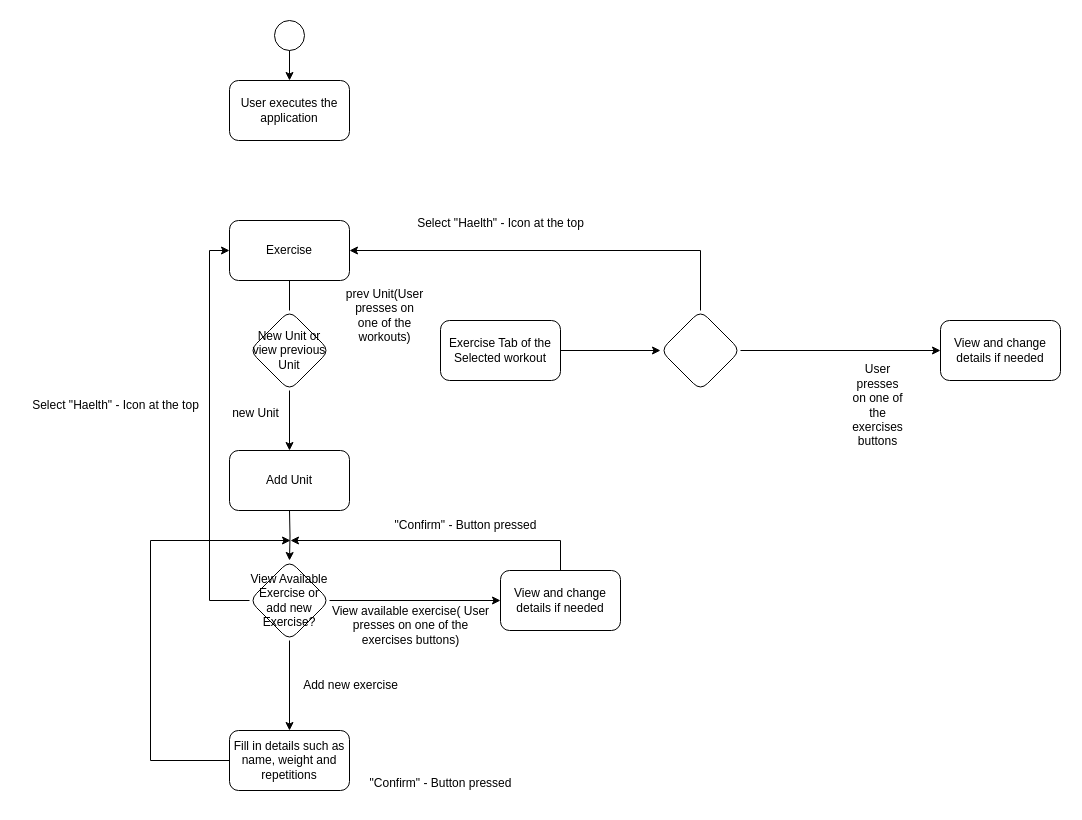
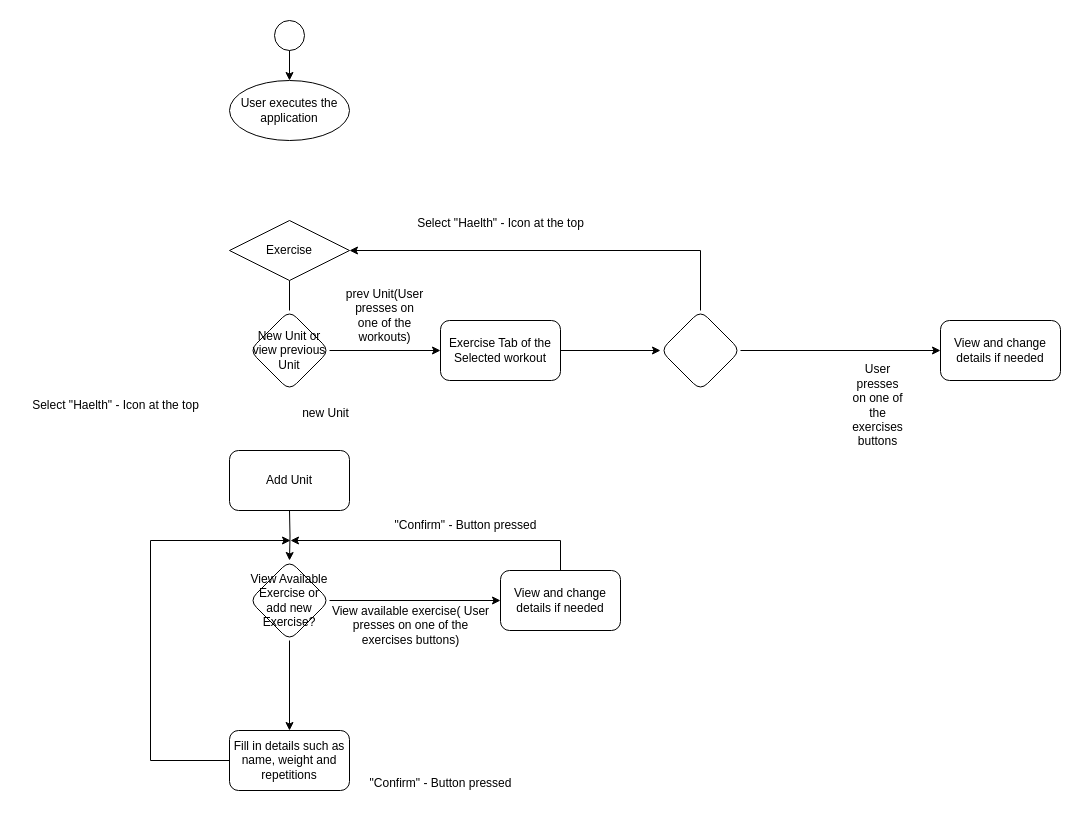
- <mxCell id="3" value="User executes the application" style="rounded=1;whiteSpace=wrap;html=1;" vertex="1" parent="1"><mxGeometry x="229" y="80" width="120" height="60" as="geometry" /></mxCell>
+ <mxCell id="3" value="User executes the application" style="ellipse;whiteSpace=wrap;html=1;" vertex="1" parent="1"><mxGeometry x="229" y="80" width="120" height="60" as="geometry" /></mxCell>
- <mxCell id="6" value="Exercise" style="whiteSpace=wrap;html=1;rounded=1;" vertex="1" parent="1"><mxGeometry x="229" y="220" width="120" height="60" as="geometry" /></mxCell>
+ <mxCell id="6" value="Exercise" style="rhombus;whiteSpace=wrap;html=1;" vertex="1" parent="1"><mxGeometry x="229" y="220" width="120" height="60" as="geometry" /></mxCell>
+ <mxCell id="17" value="" style="edgeStyle=orthogonalEdgeStyle;rounded=0;orthogonalLoop=1;jettySize=auto;html=1;" edge="1" parent="1" source="19" target="21"><mxGeometry relative="1" as="geometry" /></mxCell>
- <mxCell id="23" value="new Unit" style="text;html=1;align=center;verticalAlign=middle;resizable=0;points=[];autosize=1;strokeColor=none;fillColor=none;" vertex="1" parent="1"><mxGeometry x="220" y="398" width="70" height="30" as="geometry" /></mxCell>
+ <mxCell id="23" value="new Unit" style="text;html=1;align=center;verticalAlign=middle;resizable=0;points=[];autosize=1;strokeColor=none;fillColor=none;" vertex="1" parent="1"><mxGeometry x="290" y="398" width="70" height="30" as="geometry" /></mxCell>
- <mxCell id="18" value="" style="edgeStyle=orthogonalEdgeStyle;rounded=0;orthogonalLoop=1;jettySize=auto;html=1;" edge="1" parent="1" source="19" target="8"><mxGeometry relative="1" as="geometry" /></mxCell>
- <mxCell id="11" style="edgeStyle=orthogonalEdgeStyle;rounded=0;orthogonalLoop=1;jettySize=auto;html=1;exitX=0;exitY=0.5;exitDx=0;exitDy=0;entryX=0;entryY=0.5;entryDx=0;entryDy=0;" edge="1" parent="1" source="12" target="6"><mxGeometry relative="1" as="geometry"><mxPoint x="190" y="220" as="targetPoint" /></mxGeometry></mxCell>
- <mxCell id="16" value="Add new exercise" style="text;html=1;align=center;verticalAlign=middle;resizable=0;points=[];autosize=1;strokeColor=none;fillColor=none;" vertex="1" parent="1"><mxGeometry x="290" y="670" width="120" height="30" as="geometry" /></mxCell>
